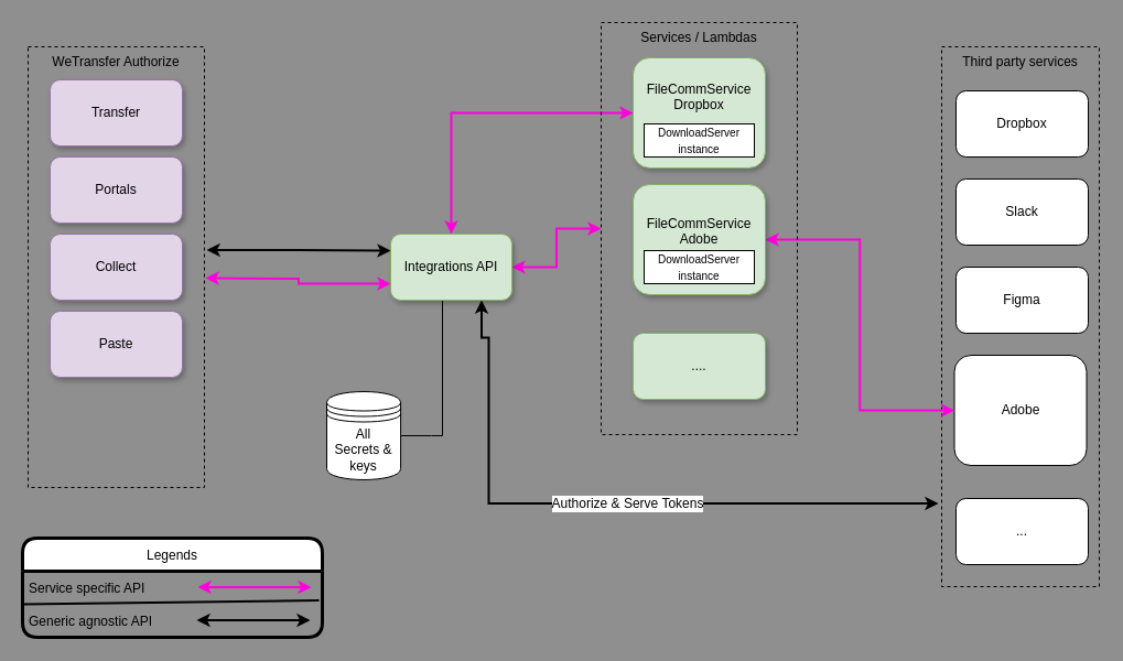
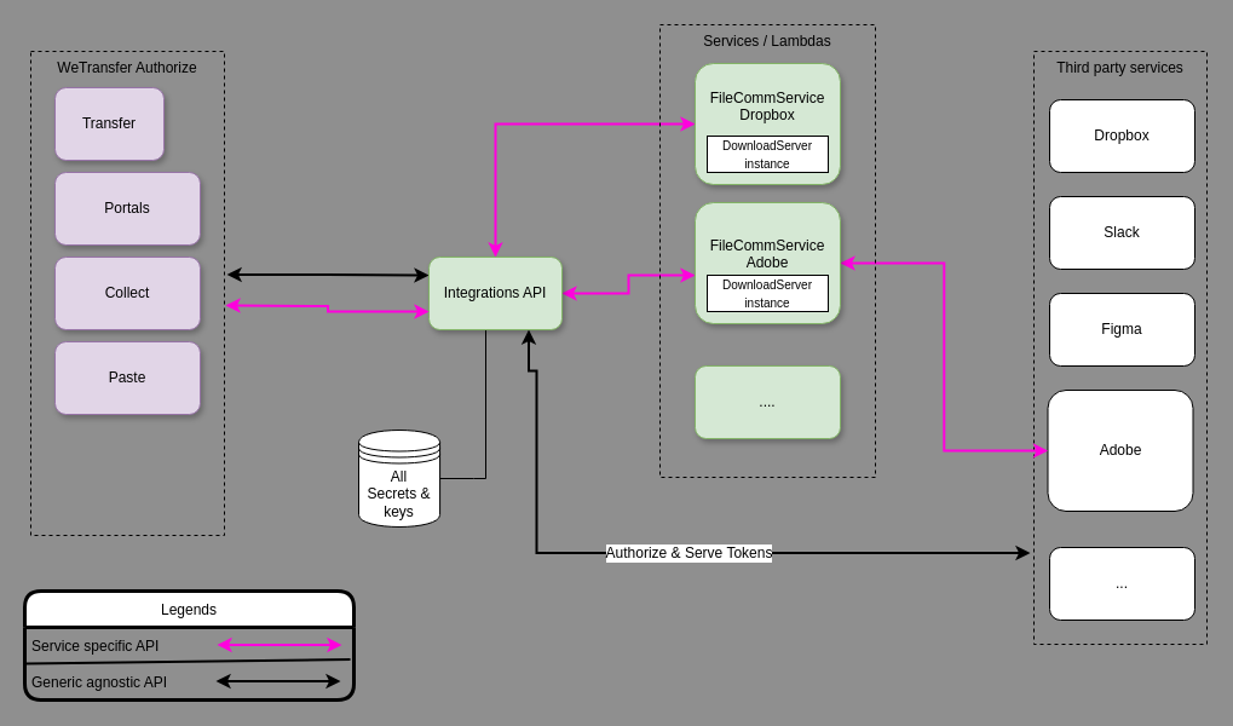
- <mxCell id="5" value="Transfer" style="rounded=1;whiteSpace=wrap;html=1;shadow=1;fillColor=#e1d5e7;strokeColor=#9673a6;" parent="1" vertex="1"><mxGeometry x="45" y="72" width="120" height="60" as="geometry" /></mxCell>
+ <mxCell id="5" value="Transfer" style="rounded=1;whiteSpace=wrap;html=1;shadow=1;fillColor=#e1d5e7;strokeColor=#9673a6;" parent="1" vertex="1"><mxGeometry x="45" y="72" width="90" height="60" as="geometry" /></mxCell>
- <mxCell id="10" style="edgeStyle=orthogonalEdgeStyle;rounded=0;orthogonalLoop=1;jettySize=auto;html=1;exitX=1;exitY=0.5;exitDx=0;exitDy=0;fontSize=10;startArrow=classic;startFill=1;strokeColor=#FF00DD;strokeWidth=2;" parent="1" source="13" target="25" edge="1"><mxGeometry relative="1" as="geometry" /></mxCell>
+ <mxCell id="10" style="edgeStyle=orthogonalEdgeStyle;rounded=0;orthogonalLoop=1;jettySize=auto;html=1;exitX=1;exitY=0.5;exitDx=0;exitDy=0;entryX=0;entryY=0.6;entryDx=0;entryDy=0;entryPerimeter=0;fontSize=10;startArrow=classic;startFill=1;strokeColor=#FF00DD;strokeWidth=2;" parent="1" source="13" target="31" edge="1"><mxGeometry relative="1" as="geometry" /></mxCell>
